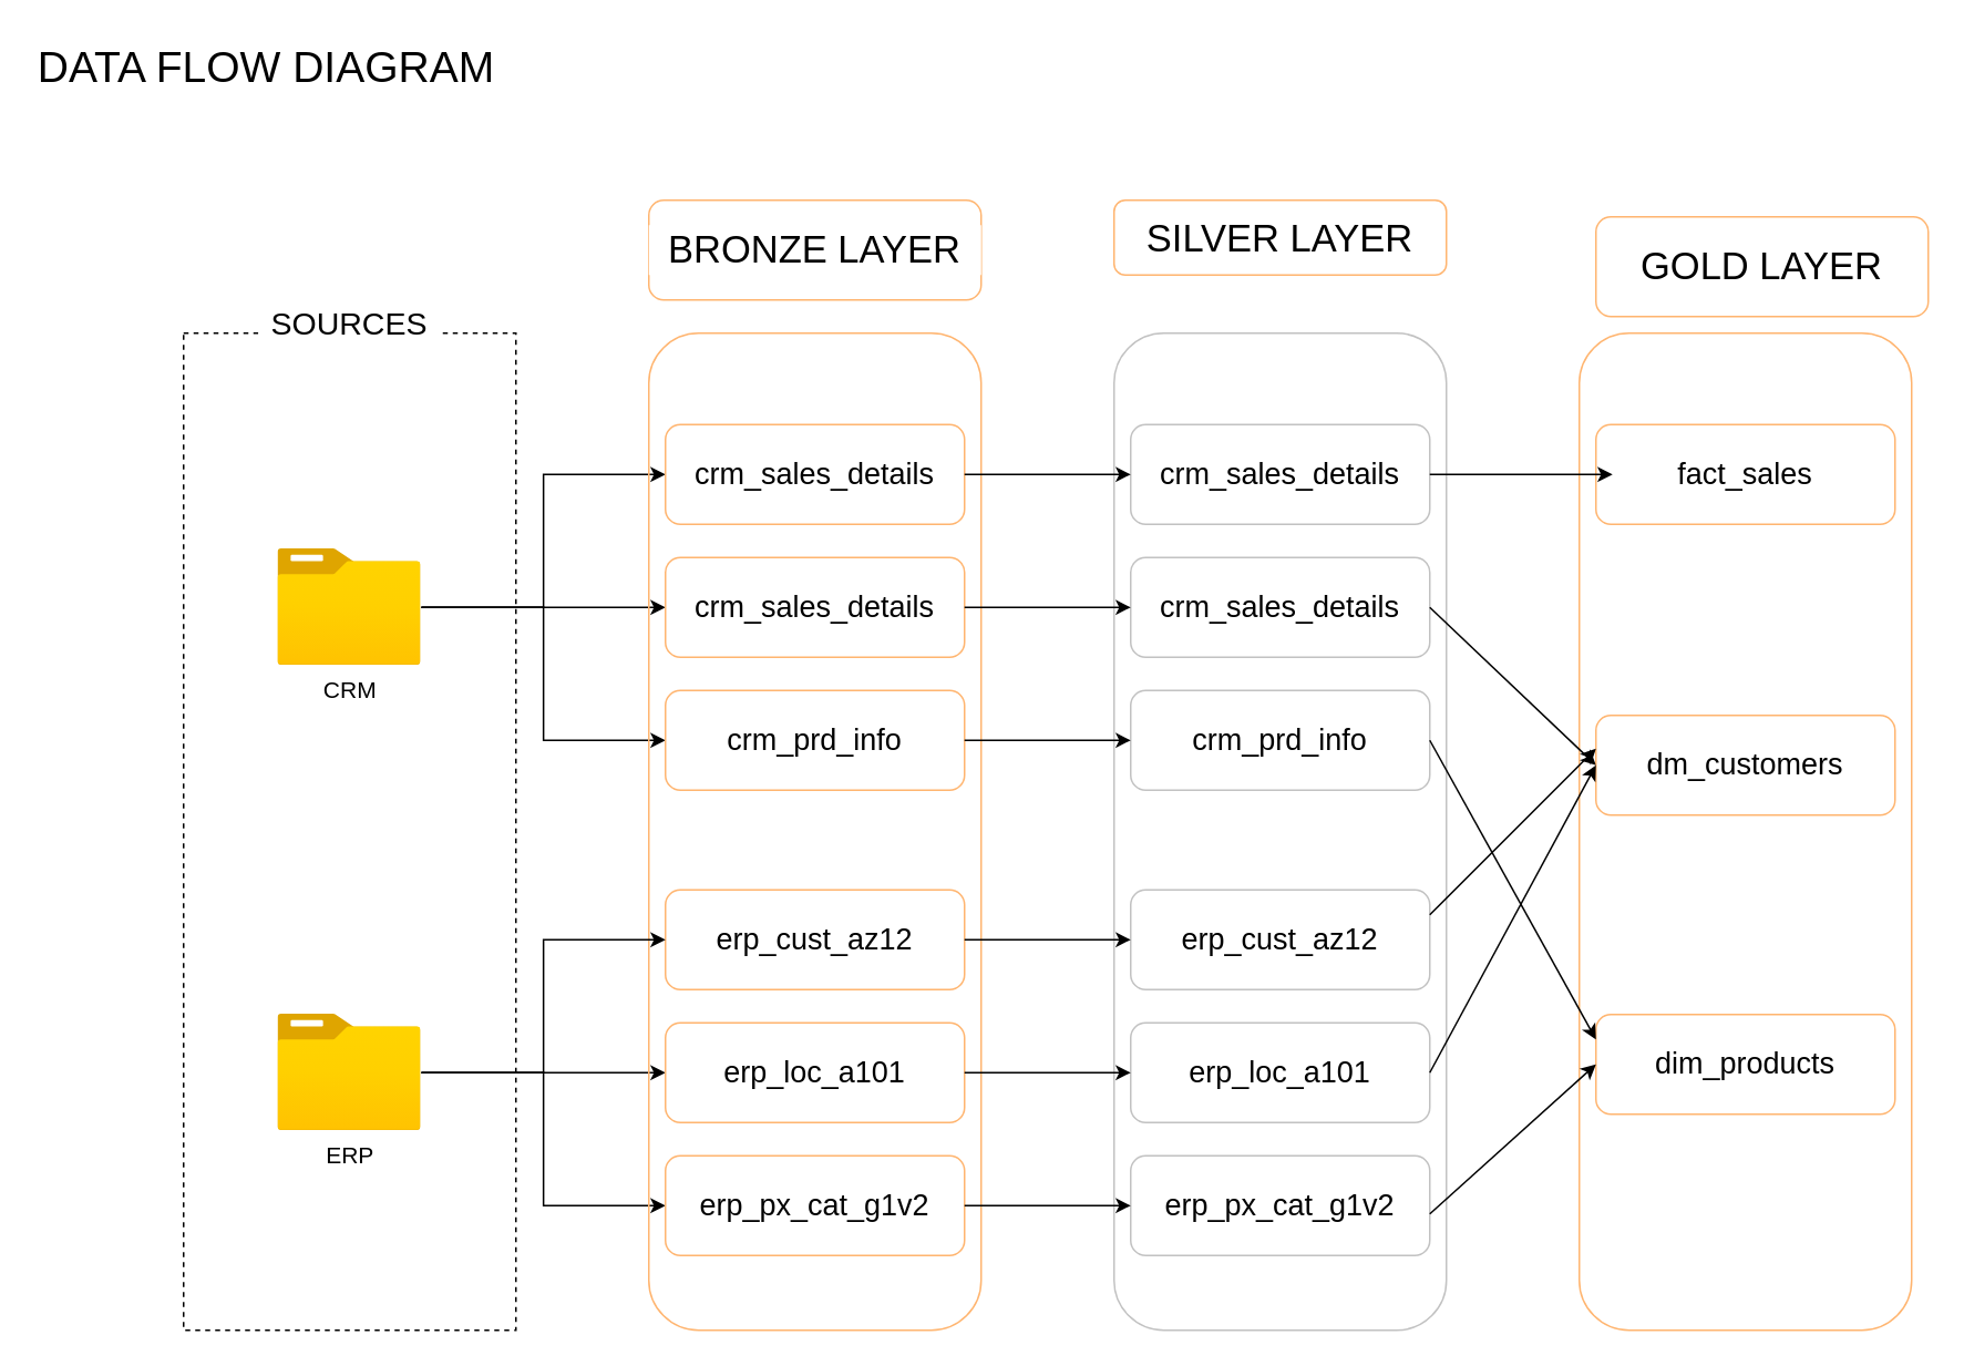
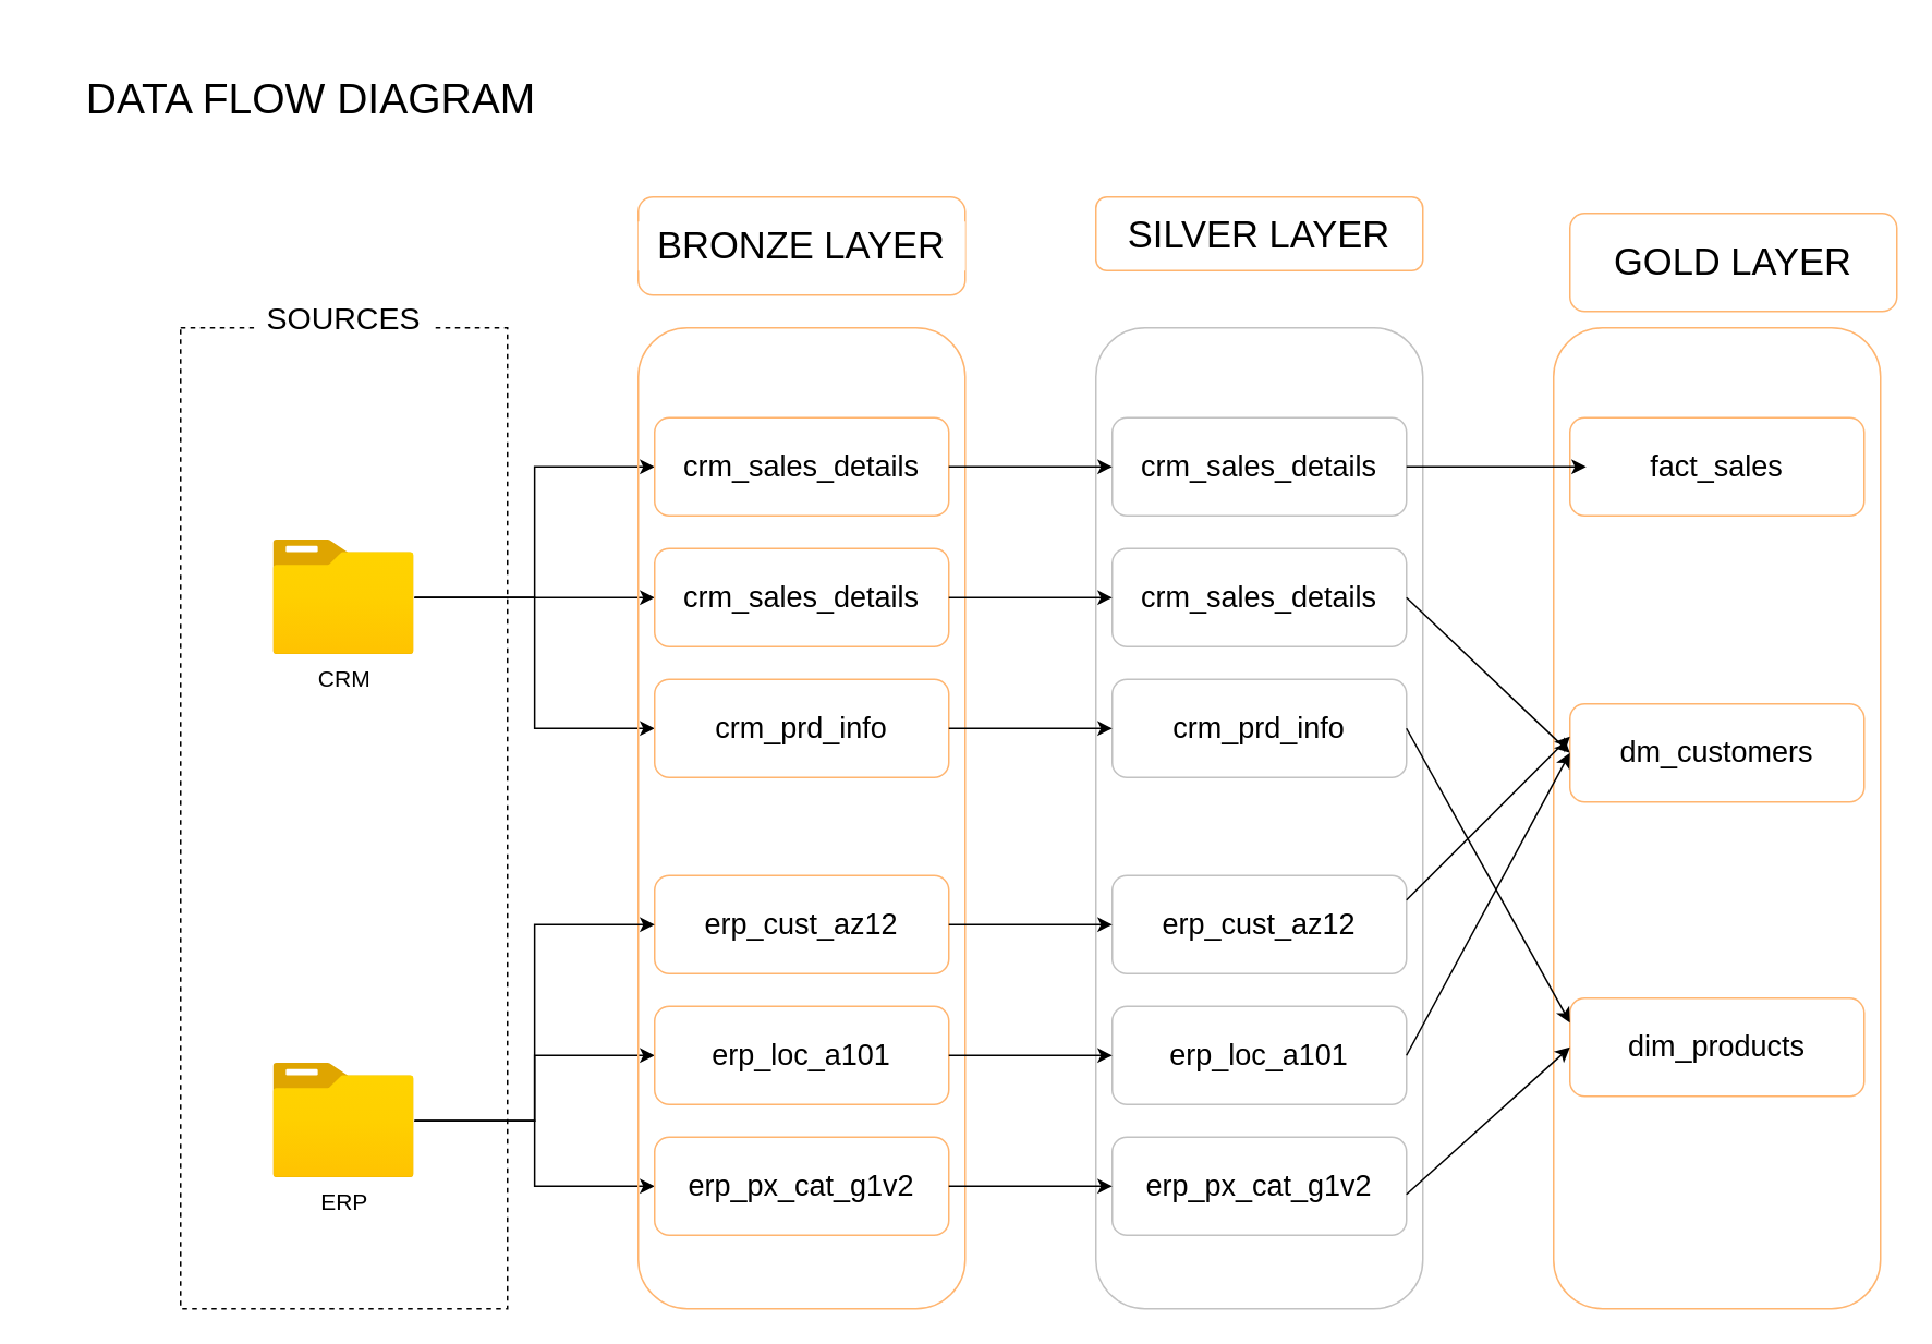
- <mxCell id="3" value="DATA FLOW DIAGRAM" style="text;html=1;align=center;verticalAlign=middle;whiteSpace=wrap;rounded=0;fontSize=26;" parent="1" vertex="1"><mxGeometry x="20" y="20" width="280" height="40" as="geometry" /></mxCell>
+ <mxCell id="3" value="DATA FLOW DIAGRAM" style="text;html=1;align=center;verticalAlign=middle;whiteSpace=wrap;rounded=0;fontSize=26;" parent="1" vertex="1"><mxGeometry x="50" y="40" width="280" height="40" as="geometry" /></mxCell>
- <mxCell id="12" value="ERP" style="image;aspect=fixed;html=1;points=[];align=center;fontSize=14;image=img/lib/azure2/general/Folder_Blank.svg;" parent="1" vertex="1"><mxGeometry x="166.88" y="610" width="86.25" height="70" as="geometry" /></mxCell>
+ <mxCell id="12" value="ERP" style="image;aspect=fixed;html=1;points=[];align=center;fontSize=14;image=img/lib/azure2/general/Folder_Blank.svg;" parent="1" vertex="1"><mxGeometry x="166.88" y="650" width="86.25" height="70" as="geometry" /></mxCell>
